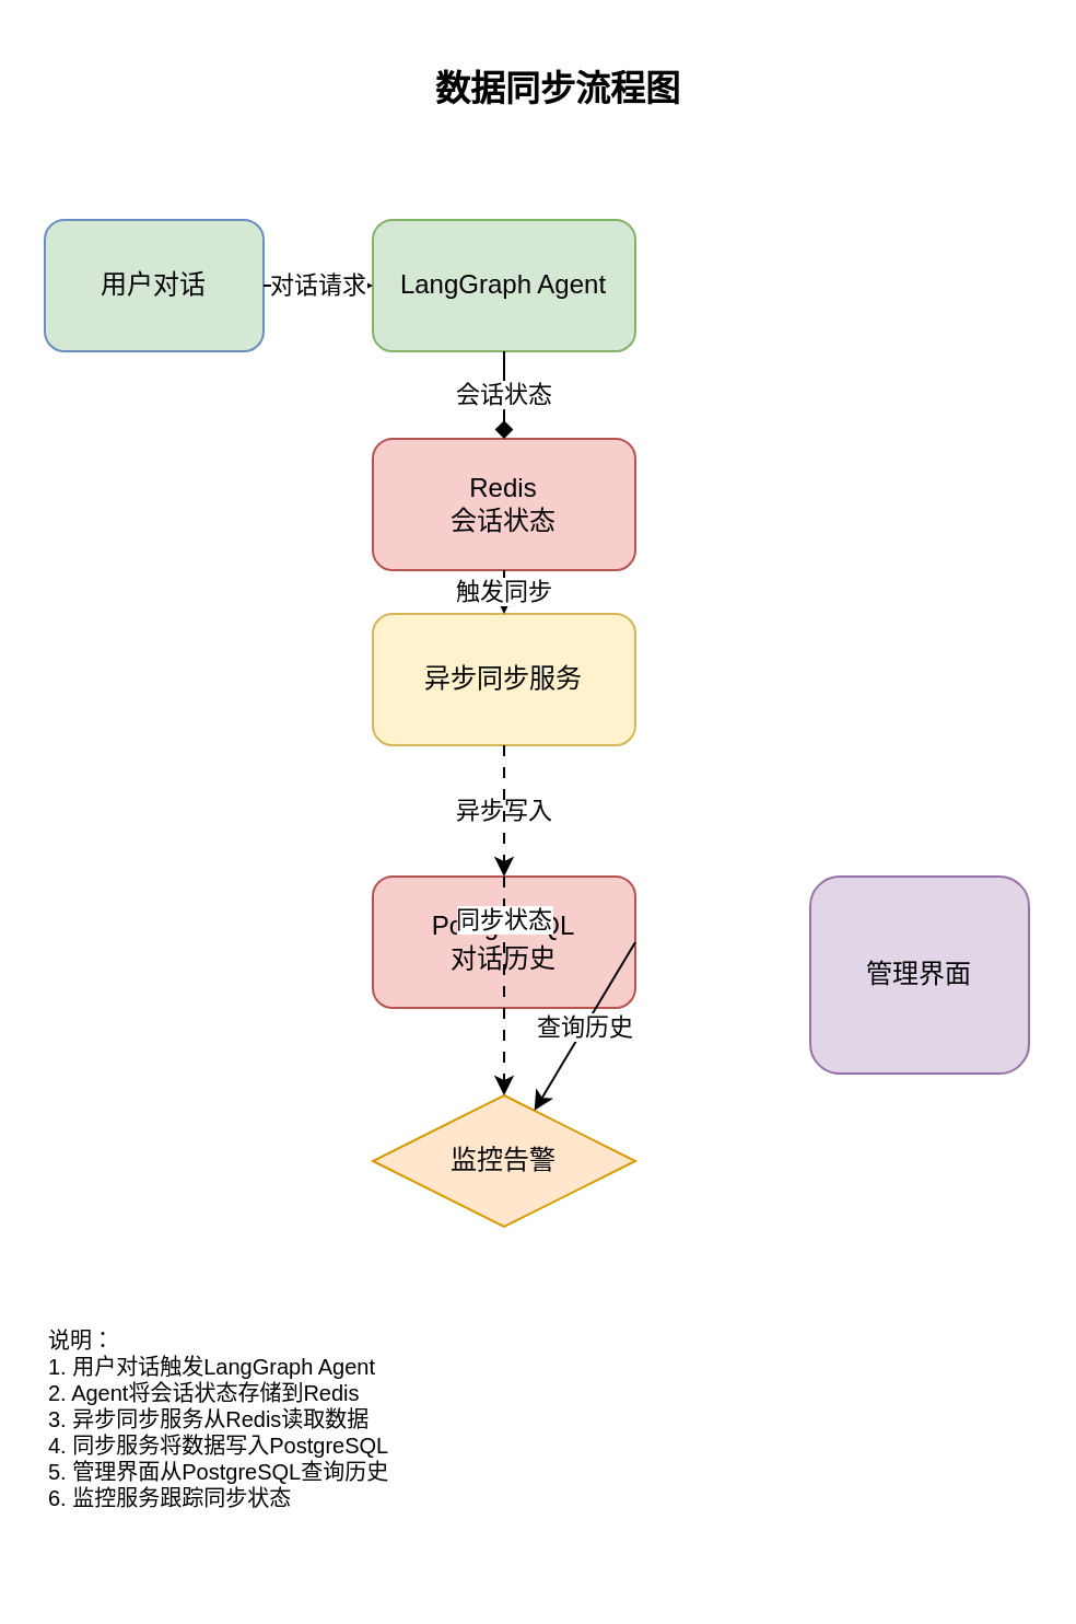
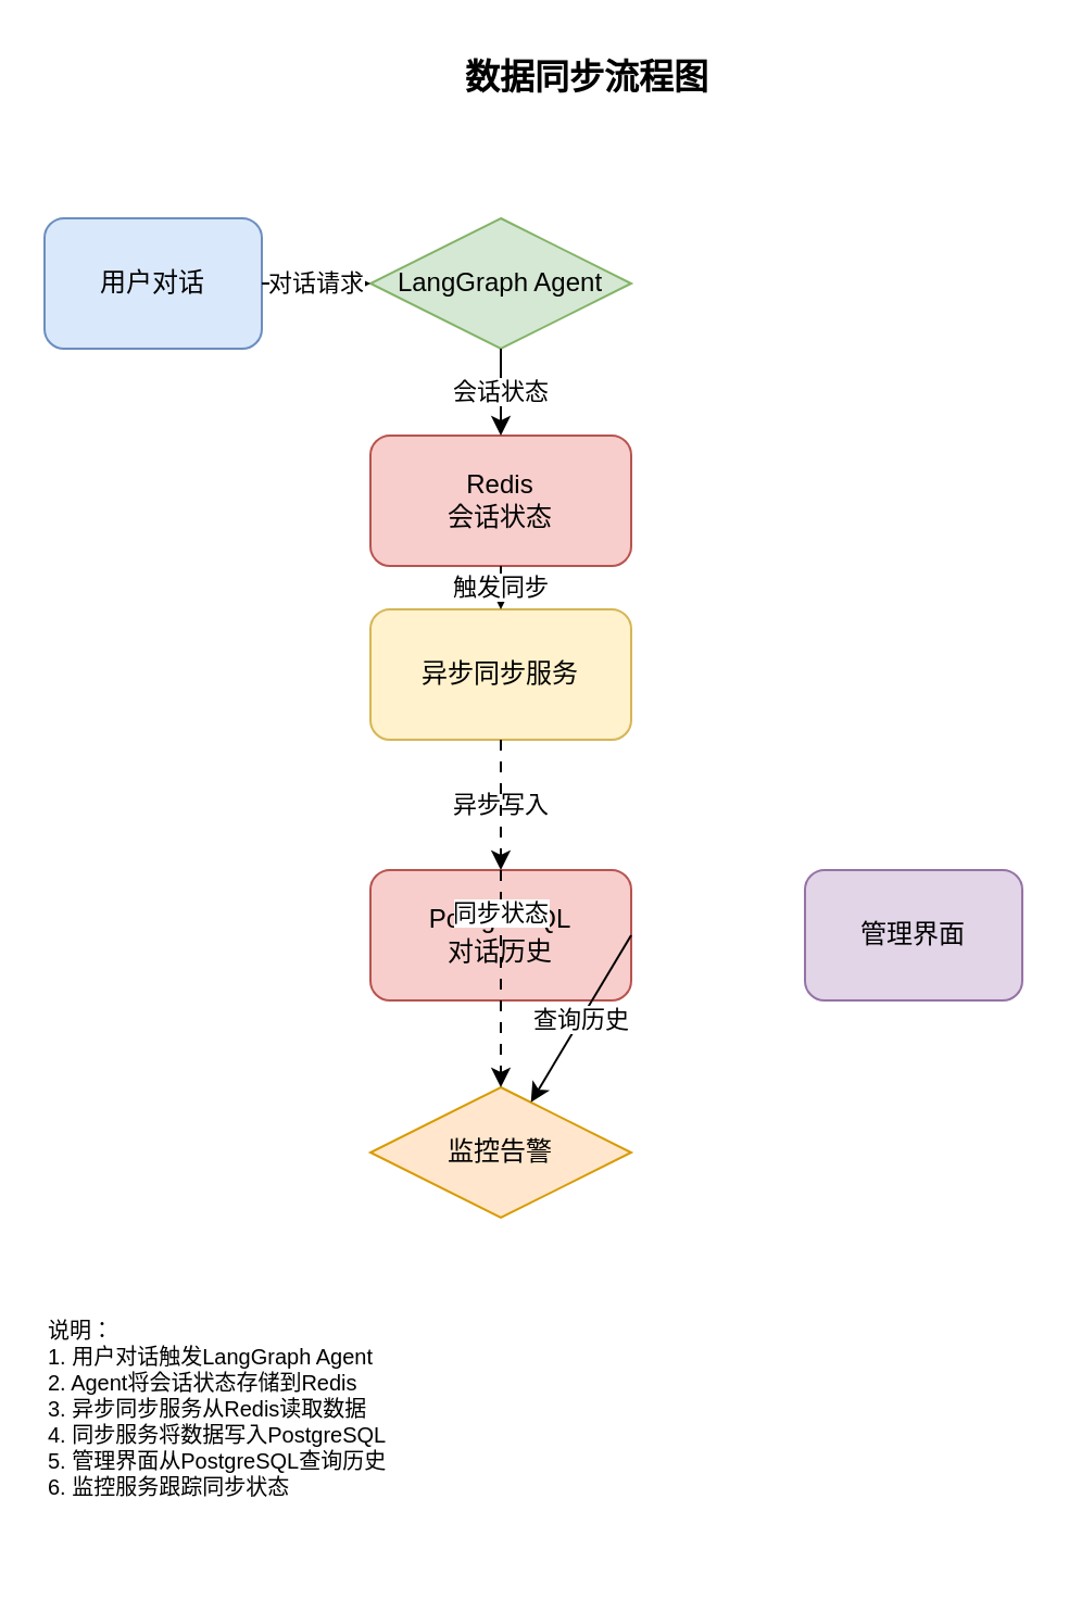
- <mxCell id="15" value="数据同步流程图" style="text;html=1;strokeColor=none;fillColor=none;align=center;verticalAlign=middle;whiteSpace=wrap;rounded=0;fontSize=16;fontStyle=1;" vertex="1" parent="1"><mxGeometry x="155" y="25" width="200" height="30" as="geometry" /></mxCell>
+ <mxCell id="15" value="数据同步流程图" style="text;html=1;strokeColor=none;fillColor=none;align=center;verticalAlign=middle;whiteSpace=wrap;rounded=0;fontSize=16;fontStyle=1;" vertex="1" parent="1"><mxGeometry x="170" y="20" width="200" height="30" as="geometry" /></mxCell>
- <mxCell id="2" value="用户对话" style="rounded=1;whiteSpace=wrap;html=1;fillColor=#d5e8d4;strokeColor=#6c8ebf;" vertex="1" parent="1"><mxGeometry x="20" y="100" width="100" height="60" as="geometry" /></mxCell>
+ <mxCell id="2" value="用户对话" style="rounded=1;whiteSpace=wrap;html=1;fillColor=#dae8fc;strokeColor=#6c8ebf;" vertex="1" parent="1"><mxGeometry x="20" y="100" width="100" height="60" as="geometry" /></mxCell>
- <mxCell id="3" value="LangGraph Agent" style="rounded=1;whiteSpace=wrap;html=1;fillColor=#d5e8d4;strokeColor=#82b366;" vertex="1" parent="1"><mxGeometry x="170" y="100" width="120" height="60" as="geometry" /></mxCell>
+ <mxCell id="3" value="LangGraph Agent" style="rhombus;whiteSpace=wrap;html=1;fillColor=#d5e8d4;strokeColor=#82b366;" vertex="1" parent="1"><mxGeometry x="170" y="100" width="120" height="60" as="geometry" /></mxCell>
- <mxCell id="10" value="会话状态" style="endArrow=diamond;html=1;rounded=0;exitX=0.5;exitY=1;exitDx=0;exitDy=0;entryX=0.5;entryY=0;entryDx=0;entryDy=0;" edge="1" parent="1" source="3" target="4"><mxGeometry width="50" height="50" relative="1" as="geometry"><mxPoint x="230" y="170" as="sourcePoint" /><mxPoint x="230" y="190" as="targetPoint" /></mxGeometry></mxCell>
+ <mxCell id="10" value="会话状态" style="endArrow=classic;html=1;rounded=0;exitX=0.5;exitY=1;exitDx=0;exitDy=0;entryX=0.5;entryY=0;entryDx=0;entryDy=0;" edge="1" parent="1" source="3" target="4"><mxGeometry width="50" height="50" relative="1" as="geometry"><mxPoint x="230" y="170" as="sourcePoint" /><mxPoint x="230" y="190" as="targetPoint" /></mxGeometry></mxCell>
- <mxCell id="7" value="管理界面" style="rounded=1;whiteSpace=wrap;html=1;fillColor=#e1d5e7;strokeColor=#9673a6;" vertex="1" parent="1"><mxGeometry x="370" y="400" width="100" height="90" as="geometry" /></mxCell>
+ <mxCell id="7" value="管理界面" style="rounded=1;whiteSpace=wrap;html=1;fillColor=#e1d5e7;strokeColor=#9673a6;" vertex="1" parent="1"><mxGeometry x="370" y="400" width="100" height="60" as="geometry" /></mxCell>
